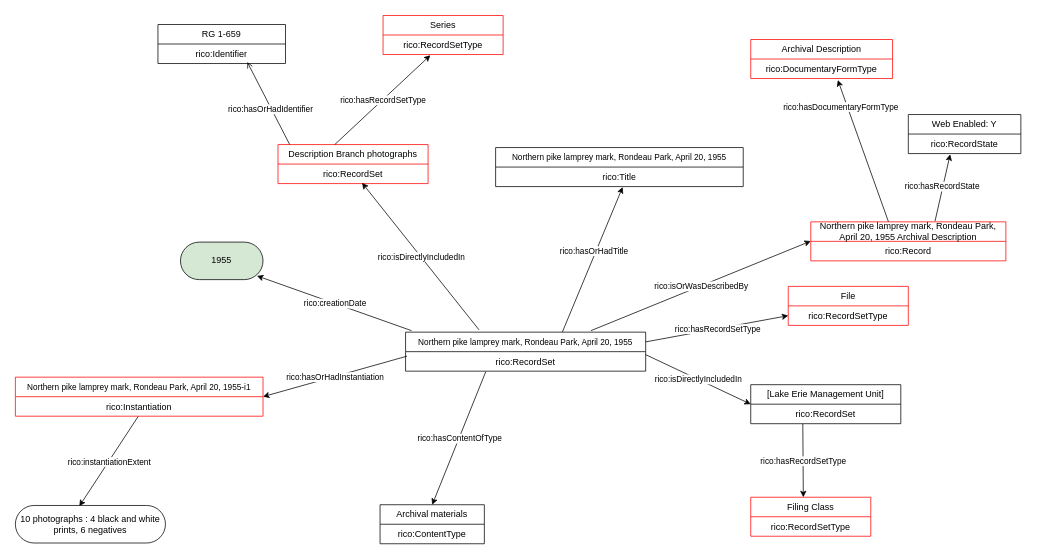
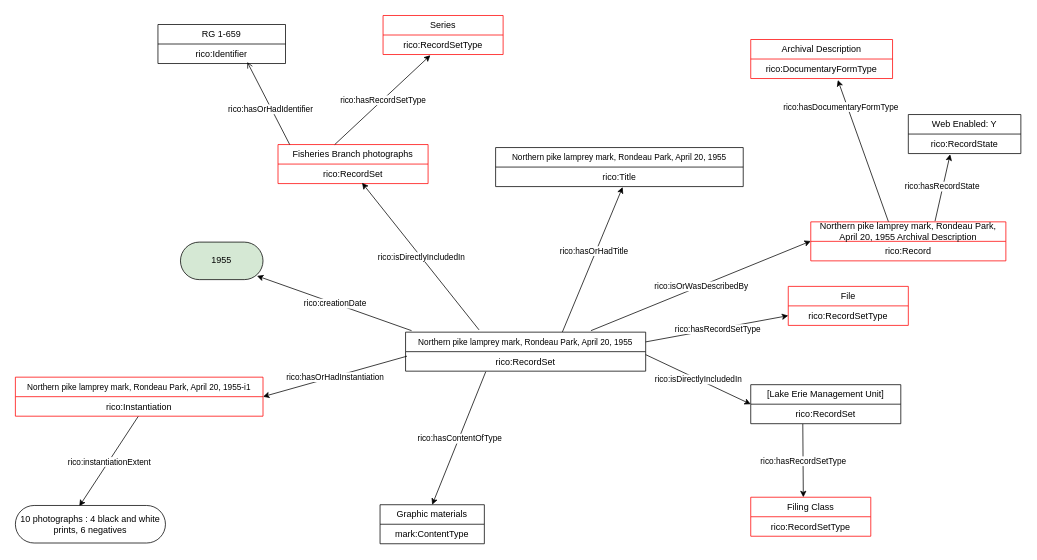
- <mxCell id="37" value="Description Branch photographs" style="swimlane;fontStyle=0;childLayout=stackLayout;horizontal=1;startSize=26;fillColor=none;horizontalStack=0;resizeParent=1;resizeParentMax=0;resizeLast=0;collapsible=1;marginBottom=0;whiteSpace=wrap;html=1;strokeColor=#FF0000;" parent="1" vertex="1"><mxGeometry x="370" y="192" width="200" height="52" as="geometry" /></mxCell>
+ <mxCell id="37" value="Fisheries Branch photographs" style="swimlane;fontStyle=0;childLayout=stackLayout;horizontal=1;startSize=26;fillColor=none;horizontalStack=0;resizeParent=1;resizeParentMax=0;resizeLast=0;collapsible=1;marginBottom=0;whiteSpace=wrap;html=1;strokeColor=#FF0000;" parent="1" vertex="1"><mxGeometry x="370" y="192" width="200" height="52" as="geometry" /></mxCell>
- <mxCell id="51" value="Archival materials" style="swimlane;fontStyle=0;childLayout=stackLayout;horizontal=1;startSize=26;fillColor=none;horizontalStack=0;resizeParent=1;resizeParentMax=0;resizeLast=0;collapsible=1;marginBottom=0;whiteSpace=wrap;html=1;" parent="1" vertex="1"><mxGeometry x="506" y="672" width="139" height="52" as="geometry"><mxRectangle x="981" y="570" width="50" height="40" as="alternateBounds" /></mxGeometry></mxCell>
+ <mxCell id="51" value="Graphic materials" style="swimlane;fontStyle=0;childLayout=stackLayout;horizontal=1;startSize=26;fillColor=none;horizontalStack=0;resizeParent=1;resizeParentMax=0;resizeLast=0;collapsible=1;marginBottom=0;whiteSpace=wrap;html=1;" parent="1" vertex="1"><mxGeometry x="506" y="672" width="139" height="52" as="geometry"><mxRectangle x="981" y="570" width="50" height="40" as="alternateBounds" /></mxGeometry></mxCell>
- <mxCell id="52" value="rico:ContentType&lt;div&gt;&lt;br&gt;&lt;/div&gt;" style="text;strokeColor=none;fillColor=none;align=center;verticalAlign=top;spacingLeft=4;spacingRight=4;overflow=hidden;rotatable=0;points=[[0,0.5],[1,0.5]];portConstraint=eastwest;whiteSpace=wrap;html=1;" parent="51" vertex="1"><mxGeometry y="26" width="139" height="26" as="geometry" /></mxCell>
+ <mxCell id="52" value="mark:ContentType&lt;div&gt;&lt;br&gt;&lt;/div&gt;" style="text;strokeColor=none;fillColor=none;align=center;verticalAlign=top;spacingLeft=4;spacingRight=4;overflow=hidden;rotatable=0;points=[[0,0.5],[1,0.5]];portConstraint=eastwest;whiteSpace=wrap;html=1;" parent="51" vertex="1"><mxGeometry y="26" width="139" height="26" as="geometry" /></mxCell>
